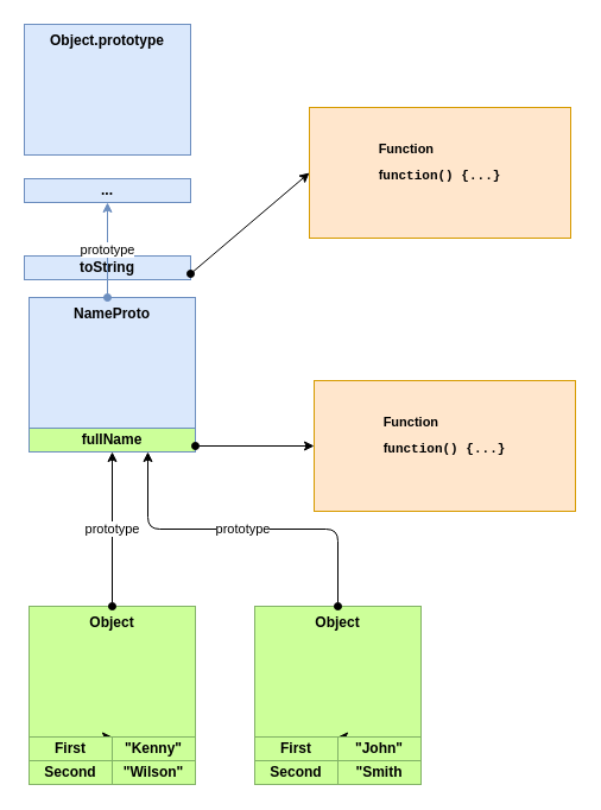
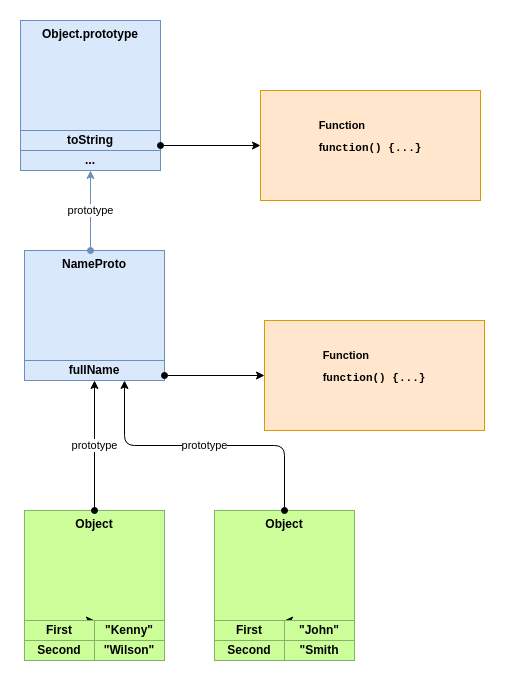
- <mxCell id="3" value="toString" style="rounded=0;whiteSpace=wrap;html=1;strokeColor=#6c8ebf;fillColor=#dae8fc;fontStyle=1" vertex="1" parent="1"><mxGeometry x="20" y="215" width="140" height="20" as="geometry" /></mxCell>
+ <mxCell id="3" value="toString" style="rounded=0;whiteSpace=wrap;html=1;strokeColor=#6c8ebf;fillColor=#dae8fc;fontStyle=1" vertex="1" parent="1"><mxGeometry x="20" y="130" width="140" height="20" as="geometry" /></mxCell>
- <mxCell id="9" value="fullName" style="rounded=0;whiteSpace=wrap;html=1;strokeColor=#6c8ebf;fillColor=#ccff99;fontStyle=1;" vertex="1" parent="1"><mxGeometry x="24" y="360" width="140" height="20" as="geometry" /></mxCell>
+ <mxCell id="9" value="fullName" style="rounded=0;whiteSpace=wrap;html=1;strokeColor=#6c8ebf;fillColor=#dae8fc;fontStyle=1" vertex="1" parent="1"><mxGeometry x="24" y="360" width="140" height="20" as="geometry" /></mxCell>
